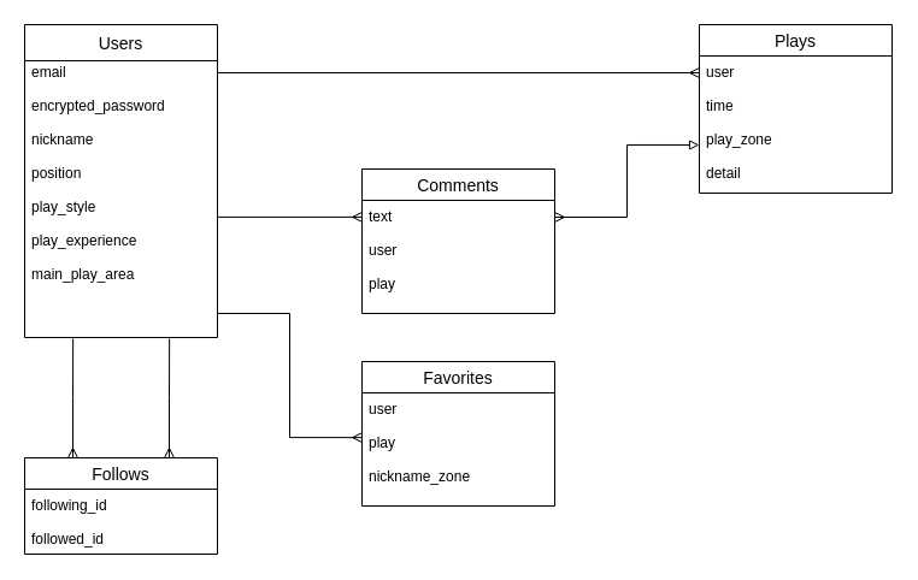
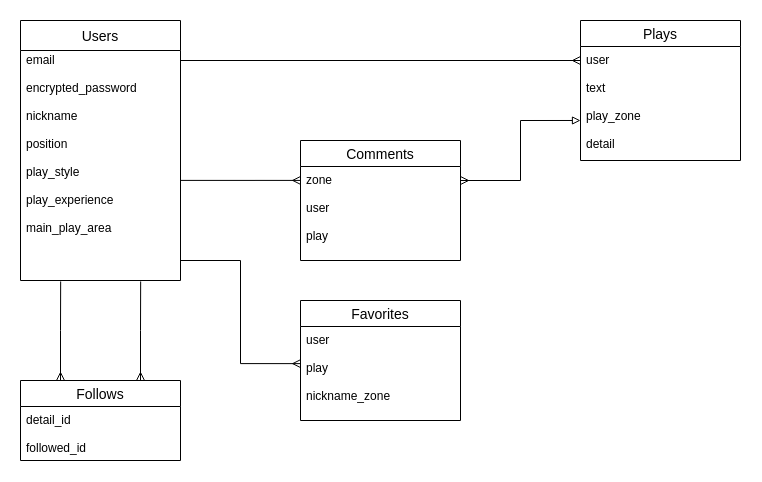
- <mxCell id="5" value="user&#10;&#10;time&#10;&#10;play_zone&#10;&#10;detail" style="text;strokeColor=none;fillColor=none;spacingLeft=4;spacingRight=4;overflow=hidden;rotatable=0;points=[[0,0.5],[1,0.5]];portConstraint=eastwest;fontSize=12;" parent="4" vertex="1"><mxGeometry y="26" width="160" height="114" as="geometry" /></mxCell>
+ <mxCell id="5" value="user&#10;&#10;text&#10;&#10;play_zone&#10;&#10;detail" style="text;strokeColor=none;fillColor=none;spacingLeft=4;spacingRight=4;overflow=hidden;rotatable=0;points=[[0,0.5],[1,0.5]];portConstraint=eastwest;fontSize=12;" parent="4" vertex="1"><mxGeometry y="26" width="160" height="114" as="geometry" /></mxCell>
- <mxCell id="8" value="text&#10;&#10;user&#10;&#10;play" style="text;strokeColor=none;fillColor=none;spacingLeft=4;spacingRight=4;overflow=hidden;rotatable=0;points=[[0,0.5],[1,0.5]];portConstraint=eastwest;fontSize=12;" parent="7" vertex="1"><mxGeometry y="26" width="160" height="94" as="geometry" /></mxCell>
+ <mxCell id="8" value="zone&#10;&#10;user&#10;&#10;play" style="text;strokeColor=none;fillColor=none;spacingLeft=4;spacingRight=4;overflow=hidden;rotatable=0;points=[[0,0.5],[1,0.5]];portConstraint=eastwest;fontSize=12;" parent="7" vertex="1"><mxGeometry y="26" width="160" height="94" as="geometry" /></mxCell>
- <mxCell id="12" value="following_id&#10;&#10;followed_id" style="text;strokeColor=none;fillColor=none;spacingLeft=4;spacingRight=4;overflow=hidden;rotatable=0;points=[[0,0.5],[1,0.5]];portConstraint=eastwest;fontSize=12;" parent="11" vertex="1"><mxGeometry y="26" width="160" height="54" as="geometry" /></mxCell>
+ <mxCell id="12" value="detail_id&#10;&#10;followed_id" style="text;strokeColor=none;fillColor=none;spacingLeft=4;spacingRight=4;overflow=hidden;rotatable=0;points=[[0,0.5],[1,0.5]];portConstraint=eastwest;fontSize=12;" parent="11" vertex="1"><mxGeometry y="26" width="160" height="54" as="geometry" /></mxCell>
